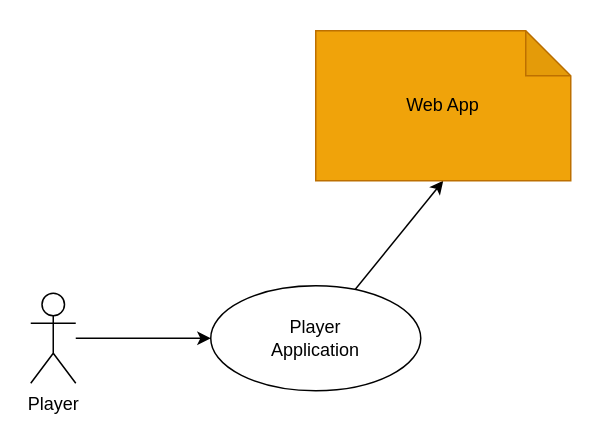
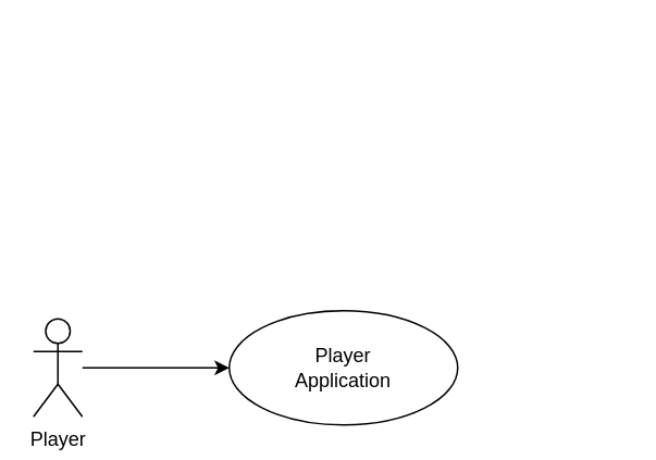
- <mxCell id="6" value="Web App" style="shape=note;whiteSpace=wrap;html=1;backgroundOutline=1;darkOpacity=0.05;fillColor=#f0a30a;fontColor=#000000;strokeColor=#BD7000;" vertex="1" parent="1"><mxGeometry x="210" y="20" width="170" height="100" as="geometry" /></mxCell>
- <mxCell id="2" style="edgeStyle=none;html=1;entryX=0.5;entryY=1;entryDx=0;entryDy=0;entryPerimeter=0;" edge="1" parent="1" source="3" target="6"><mxGeometry relative="1" as="geometry" /></mxCell>
